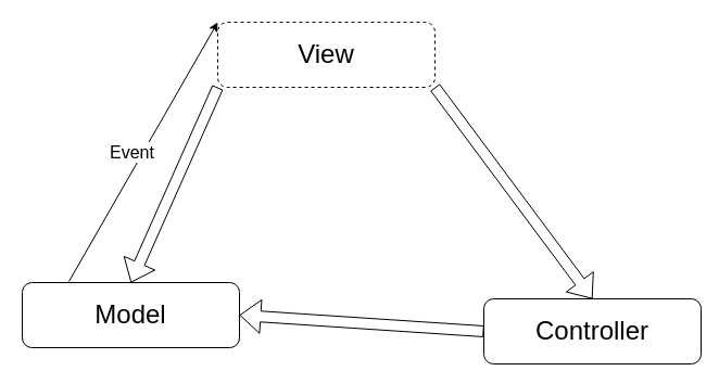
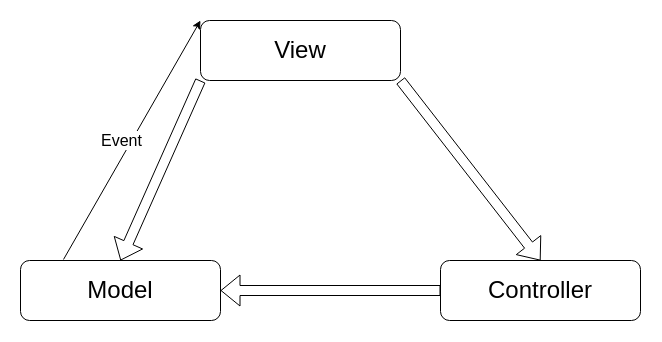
- <mxCell id="2" value="&lt;font style=&quot;font-size: 24px&quot;&gt;View&lt;/font&gt;" style="rounded=1;whiteSpace=wrap;html=1;dashed=1;" vertex="1" parent="1"><mxGeometry x="200" y="20" width="200" height="60" as="geometry" /></mxCell>
+ <mxCell id="2" value="&lt;font style=&quot;font-size: 24px&quot;&gt;View&lt;/font&gt;" style="rounded=1;whiteSpace=wrap;html=1;" vertex="1" parent="1"><mxGeometry x="200" y="20" width="200" height="60" as="geometry" /></mxCell>
- <mxCell id="4" value="&lt;font face=&quot;helvetica&quot;&gt;&lt;span style=&quot;font-size: 24px&quot;&gt;Controller&lt;/span&gt;&lt;/font&gt;" style="rounded=1;whiteSpace=wrap;html=1;" vertex="1" parent="1"><mxGeometry x="445" y="275" width="200" height="60" as="geometry" /></mxCell>
+ <mxCell id="4" value="&lt;font face=&quot;helvetica&quot;&gt;&lt;span style=&quot;font-size: 24px&quot;&gt;Controller&lt;/span&gt;&lt;/font&gt;" style="rounded=1;whiteSpace=wrap;html=1;" vertex="1" parent="1"><mxGeometry x="440" y="260" width="200" height="60" as="geometry" /></mxCell>
